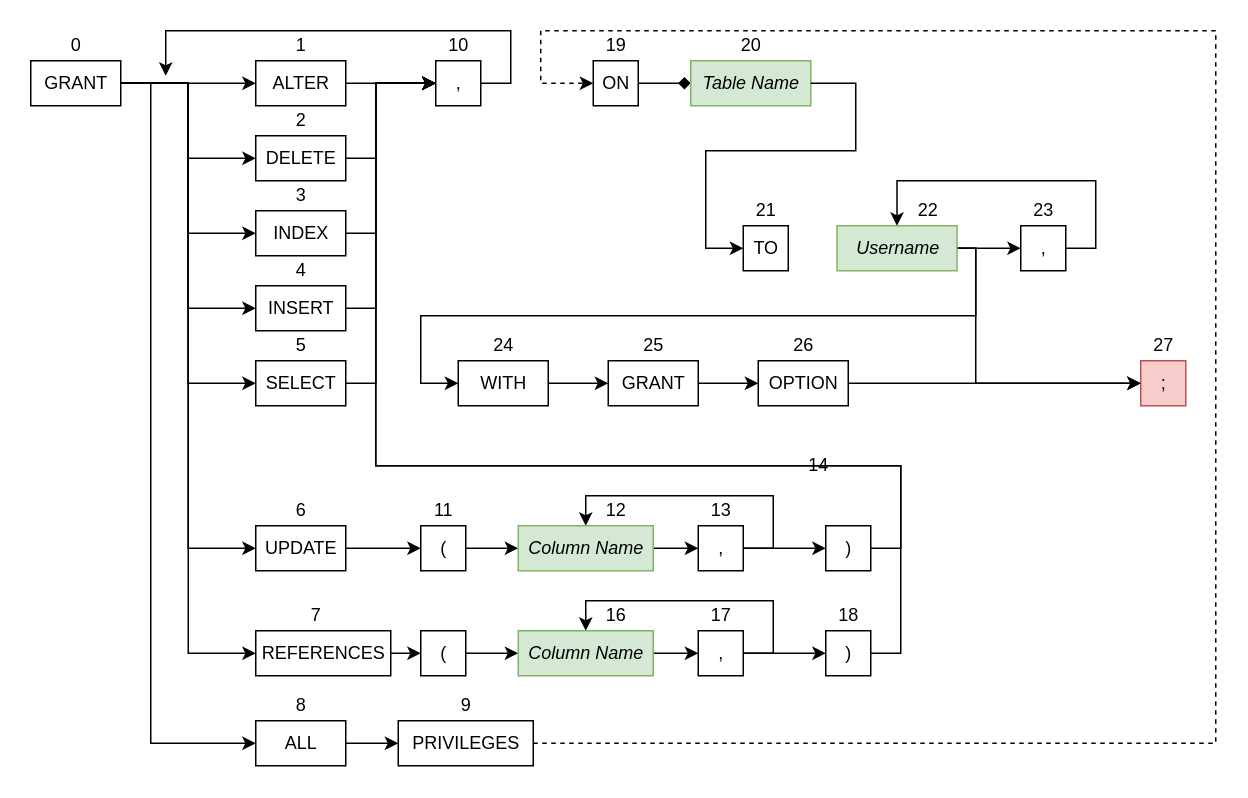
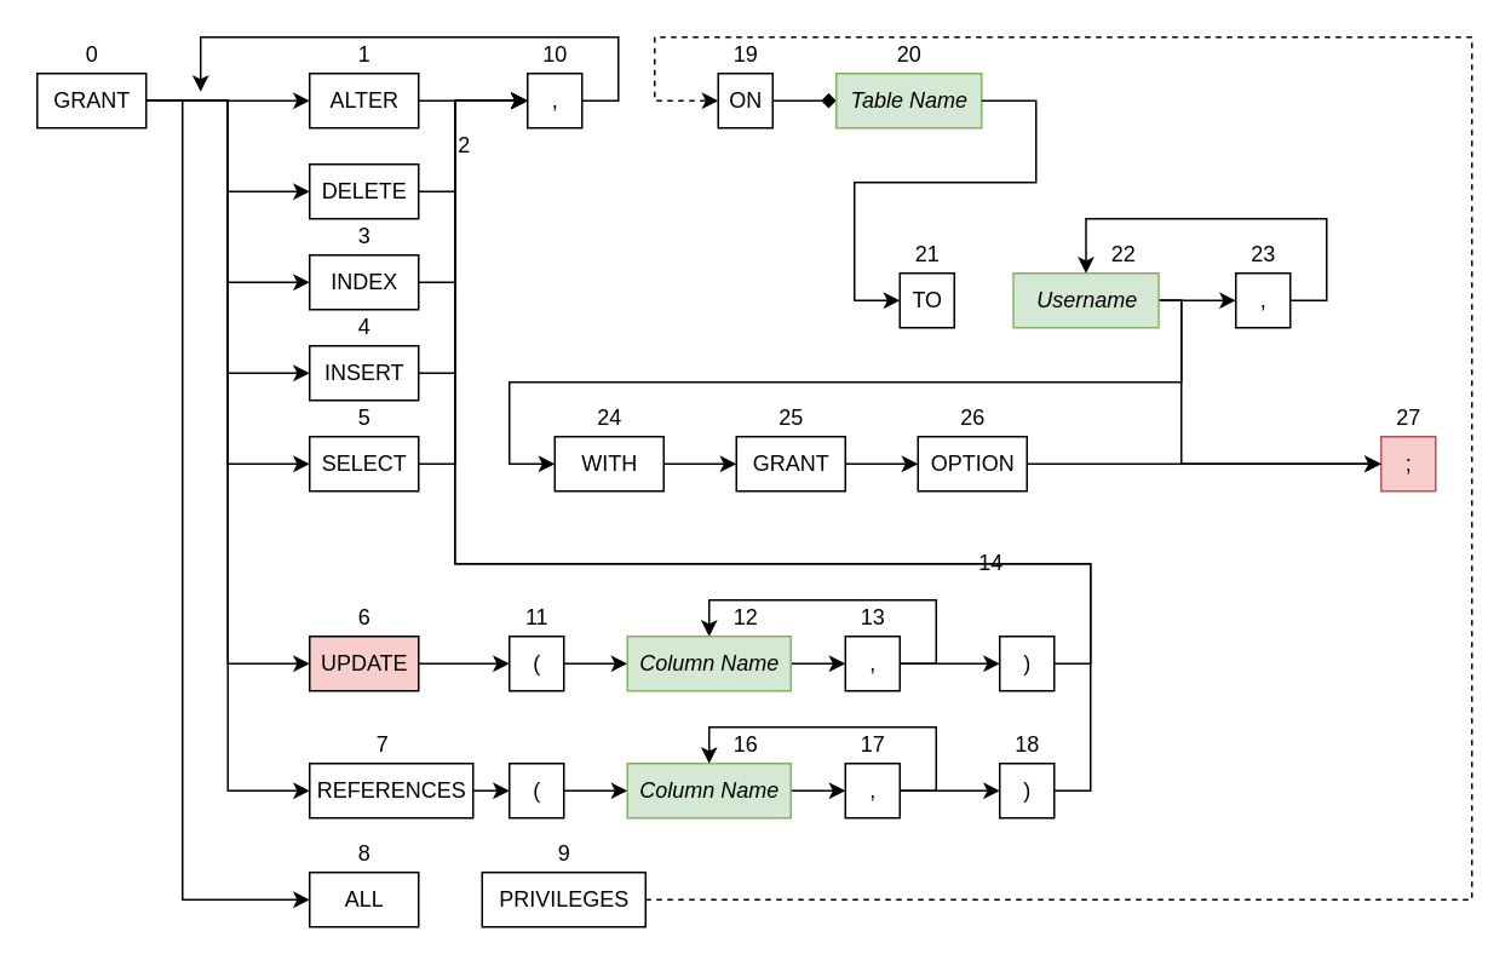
- <mxCell id="28" value="2" style="text;html=1;align=center;verticalAlign=middle;resizable=0;points=[];autosize=1;" parent="1" vertex="1"><mxGeometry x="190" y="70" width="20" height="20" as="geometry" /></mxCell>
+ <mxCell id="28" value="2" style="text;html=1;align=center;verticalAlign=middle;resizable=0;points=[];autosize=1;" parent="1" vertex="1"><mxGeometry x="245" y="70" width="20" height="20" as="geometry" /></mxCell>
- <mxCell id="36" value="UPDATE" style="html=1;" parent="1" vertex="1"><mxGeometry x="170" y="350" width="60" height="30" as="geometry" /></mxCell>
+ <mxCell id="36" value="UPDATE" style="html=1;fillColor=#f8cecc;" parent="1" vertex="1"><mxGeometry x="170" y="350" width="60" height="30" as="geometry" /></mxCell>
- <mxCell id="41" style="edgeStyle=orthogonalEdgeStyle;rounded=0;orthogonalLoop=1;jettySize=auto;html=1;exitX=1;exitY=0.5;exitDx=0;exitDy=0;entryX=0;entryY=0.5;entryDx=0;entryDy=0;" parent="1" source="42" target="45" edge="1"><mxGeometry relative="1" as="geometry" /></mxCell>
